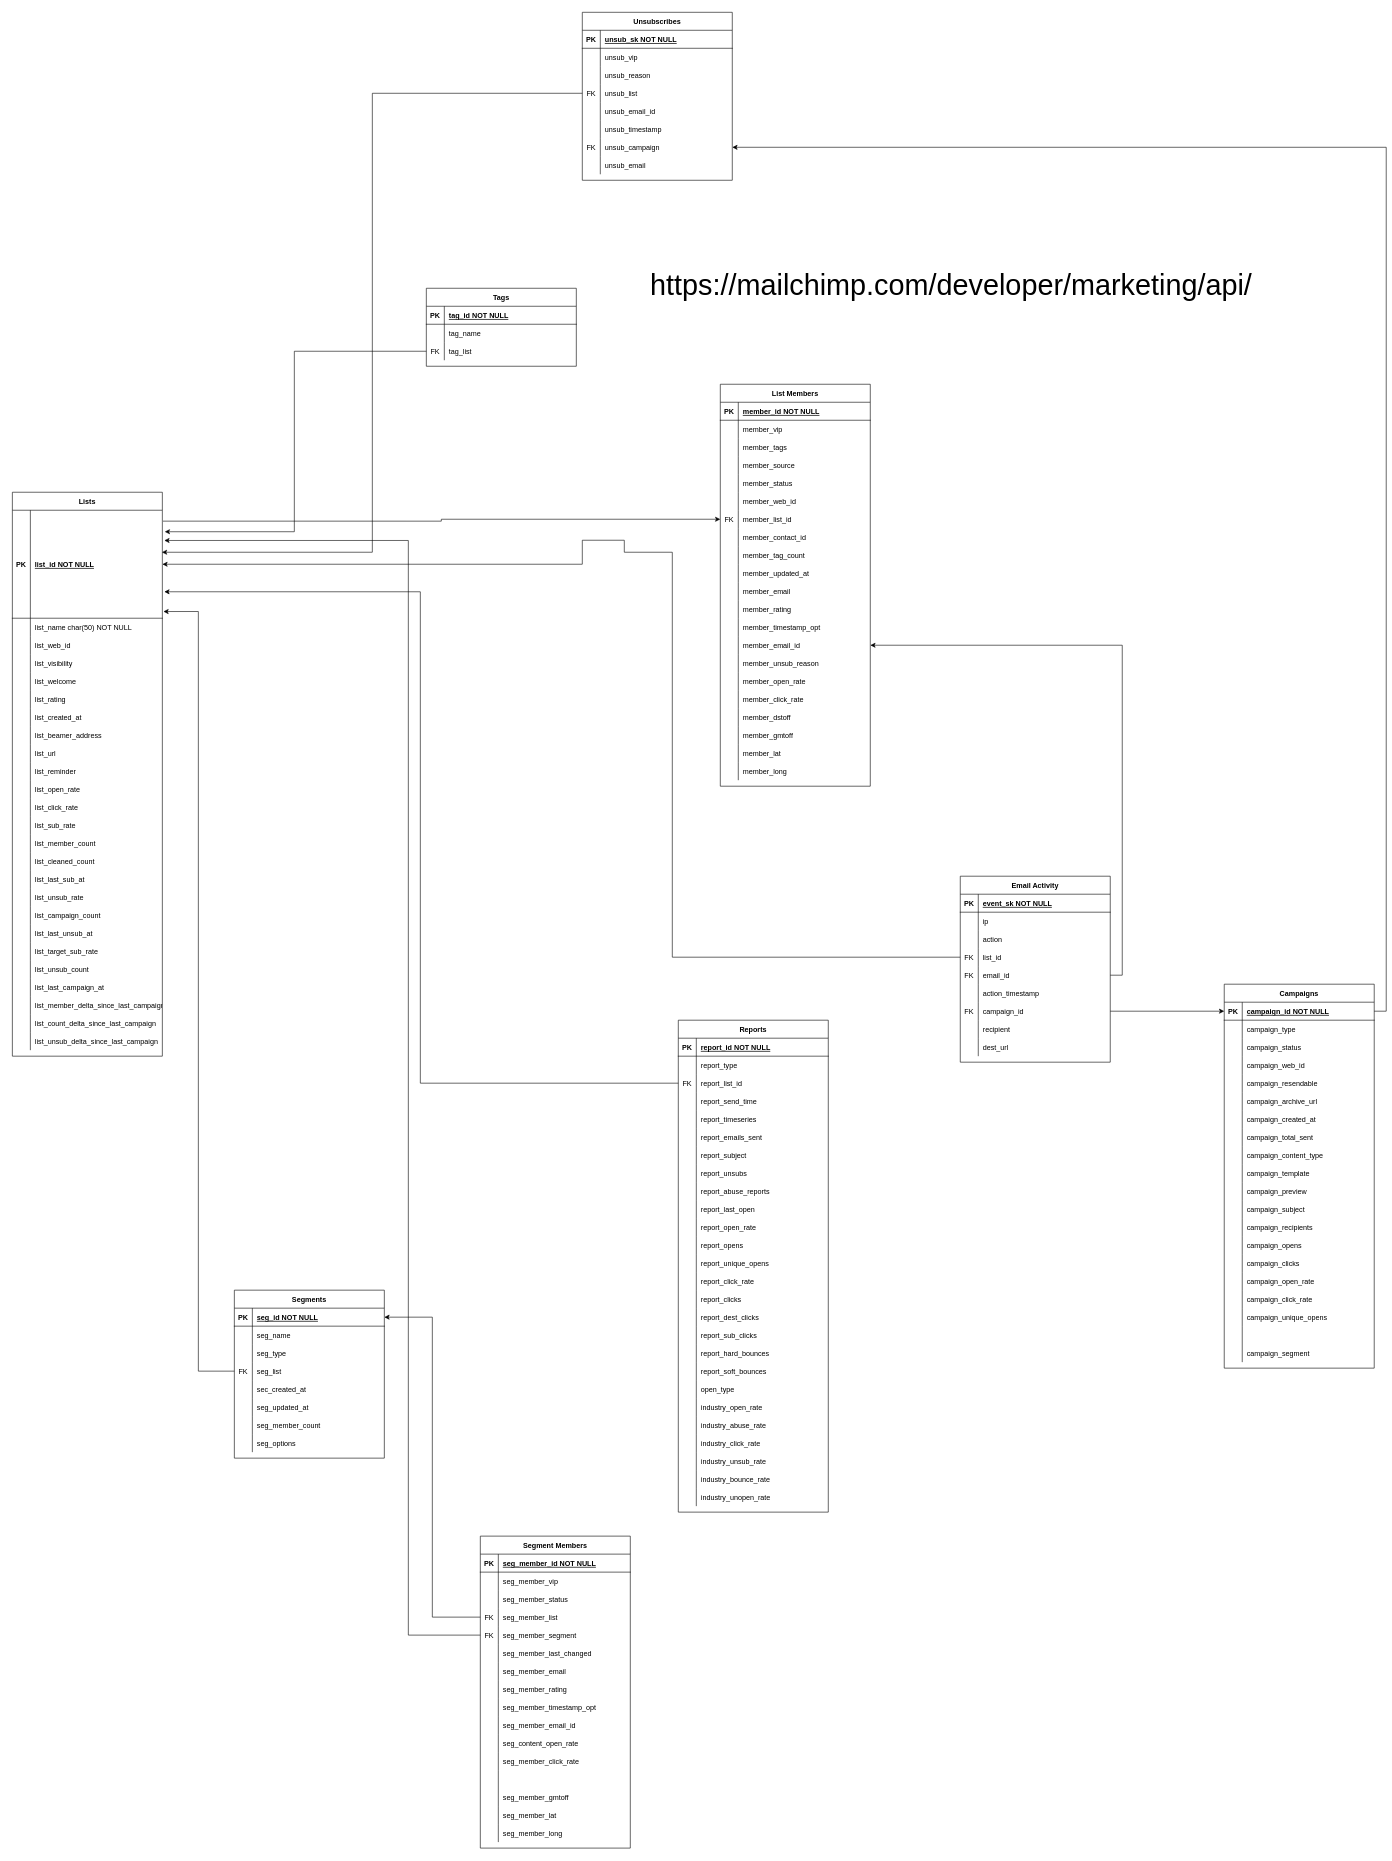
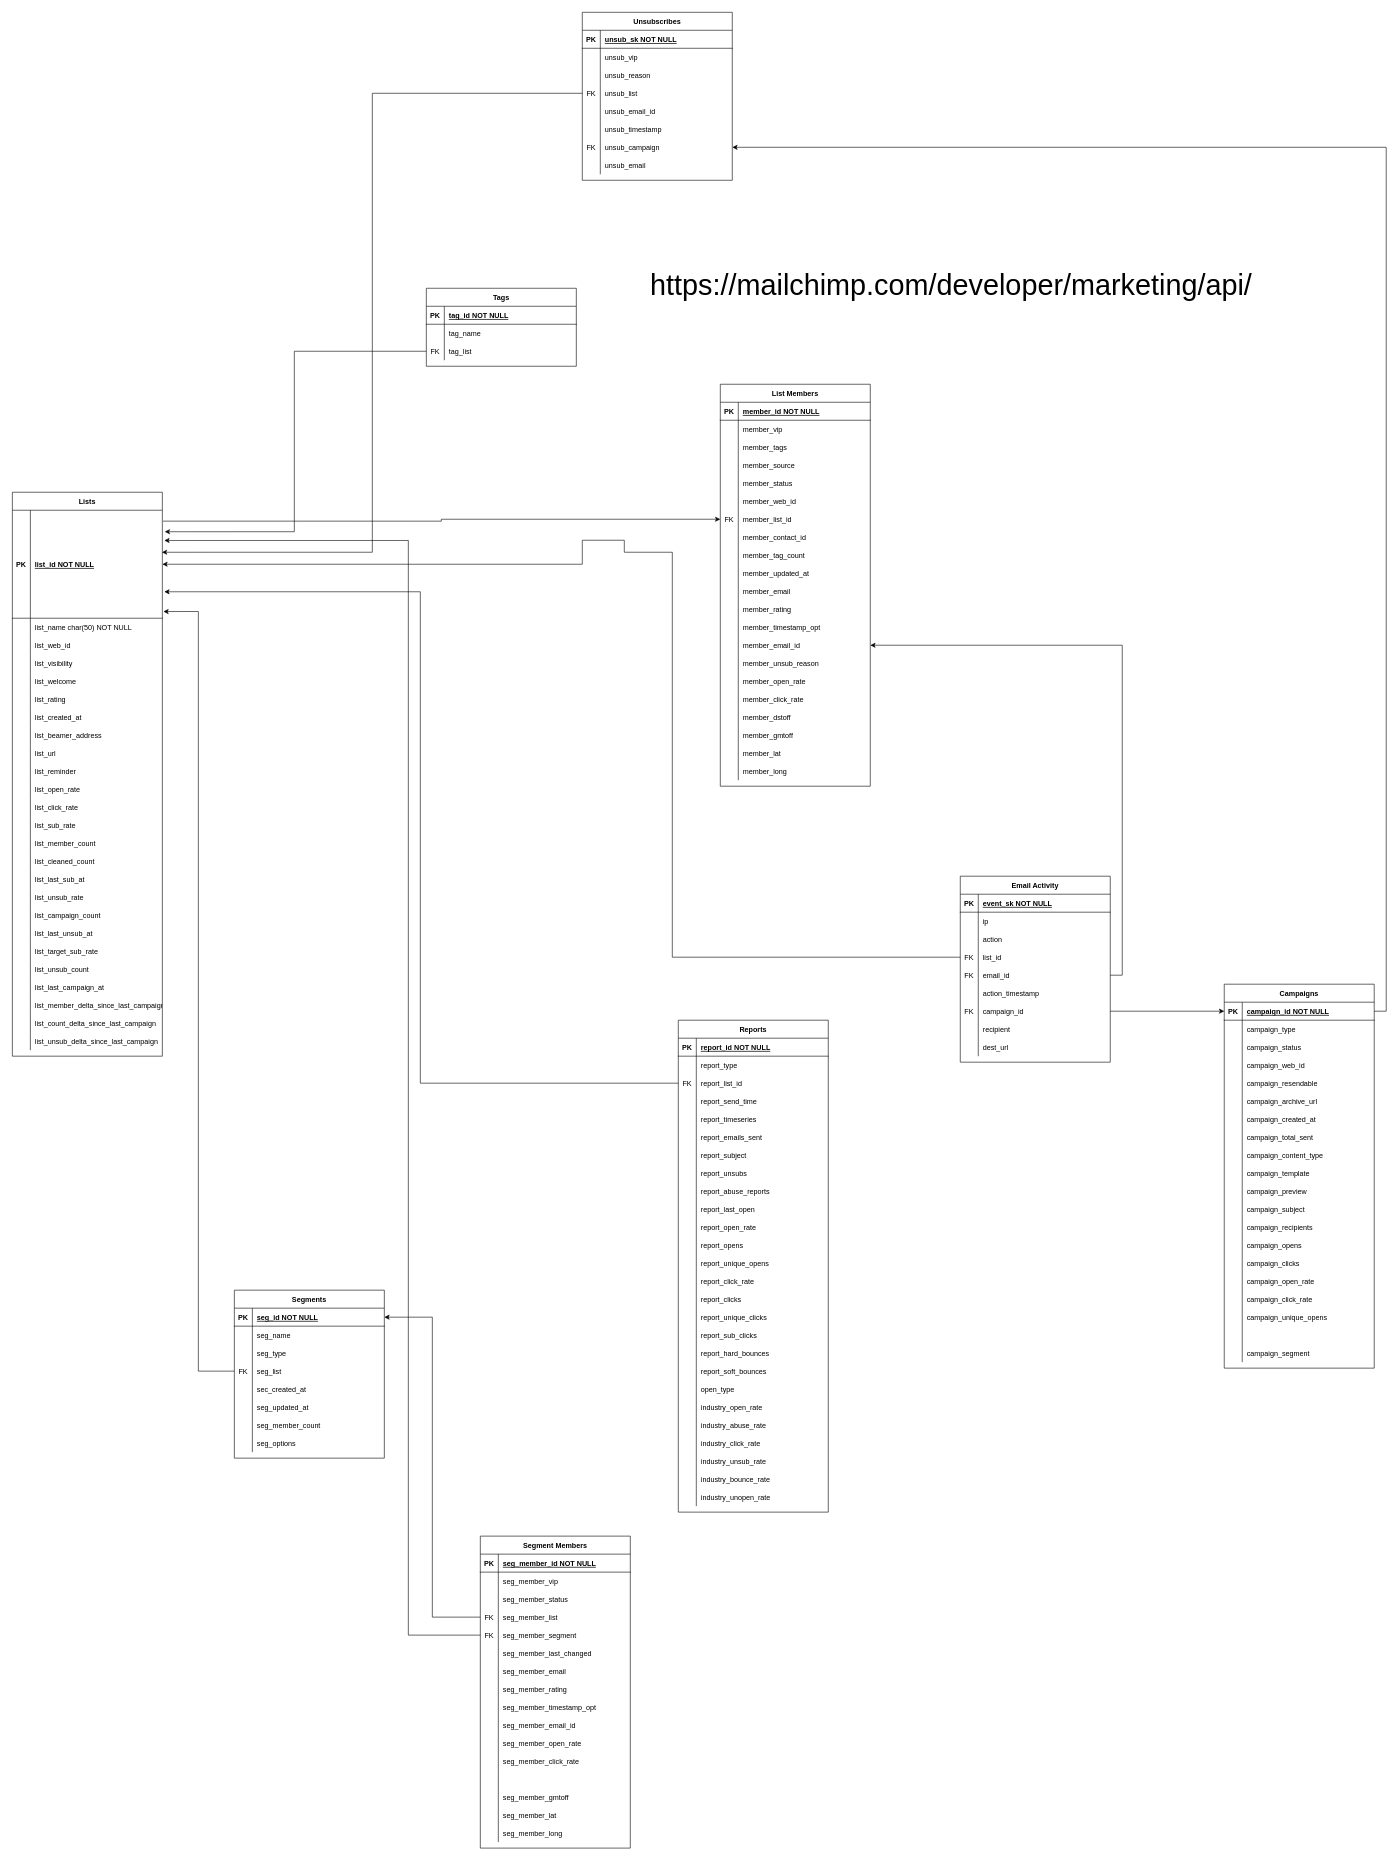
- <mxCell id="282" value="report_dest_clicks" style="shape=partialRectangle;overflow=hidden;connectable=0;fillColor=none;top=0;left=0;bottom=0;right=0;align=left;spacingLeft=6;" parent="280" vertex="1"><mxGeometry x="30" width="220" height="30" as="geometry"><mxRectangle width="220" height="30" as="alternateBounds" /></mxGeometry></mxCell>
+ <mxCell id="282" value="report_unique_clicks" style="shape=partialRectangle;overflow=hidden;connectable=0;fillColor=none;top=0;left=0;bottom=0;right=0;align=left;spacingLeft=6;" parent="280" vertex="1"><mxGeometry x="30" width="220" height="30" as="geometry"><mxRectangle width="220" height="30" as="alternateBounds" /></mxGeometry></mxCell>
- <mxCell id="373" value="seg_content_open_rate" style="shape=partialRectangle;overflow=hidden;connectable=0;fillColor=none;top=0;left=0;bottom=0;right=0;align=left;spacingLeft=6;" parent="371" vertex="1"><mxGeometry x="30" width="220" height="30" as="geometry"><mxRectangle width="220" height="30" as="alternateBounds" /></mxGeometry></mxCell>
+ <mxCell id="373" value="seg_member_open_rate" style="shape=partialRectangle;overflow=hidden;connectable=0;fillColor=none;top=0;left=0;bottom=0;right=0;align=left;spacingLeft=6;" parent="371" vertex="1"><mxGeometry x="30" width="220" height="30" as="geometry"><mxRectangle width="220" height="30" as="alternateBounds" /></mxGeometry></mxCell>
